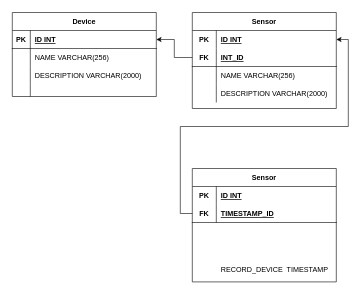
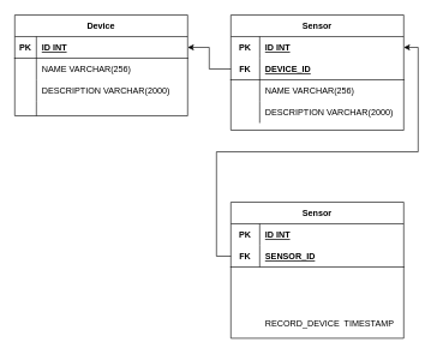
- <mxCell id="21" value="INT_ID" style="shape=partialRectangle;connectable=0;fillColor=none;top=0;left=0;bottom=0;right=0;align=left;spacingLeft=6;fontStyle=5;overflow=hidden;" vertex="1" parent="19"><mxGeometry x="40" width="200" height="30" as="geometry" /></mxCell>
+ <mxCell id="21" value="DEVICE_ID" style="shape=partialRectangle;connectable=0;fillColor=none;top=0;left=0;bottom=0;right=0;align=left;spacingLeft=6;fontStyle=5;overflow=hidden;" vertex="1" parent="19"><mxGeometry x="40" width="200" height="30" as="geometry" /></mxCell>
- <mxCell id="34" value="TIMESTAMP_ID" style="shape=partialRectangle;connectable=0;fillColor=none;top=0;left=0;bottom=0;right=0;align=left;spacingLeft=6;fontStyle=5;overflow=hidden;" vertex="1" parent="32"><mxGeometry x="40" width="200" height="30" as="geometry" /></mxCell>
+ <mxCell id="34" value="SENSOR_ID" style="shape=partialRectangle;connectable=0;fillColor=none;top=0;left=0;bottom=0;right=0;align=left;spacingLeft=6;fontStyle=5;overflow=hidden;" vertex="1" parent="32"><mxGeometry x="40" width="200" height="30" as="geometry" /></mxCell>
